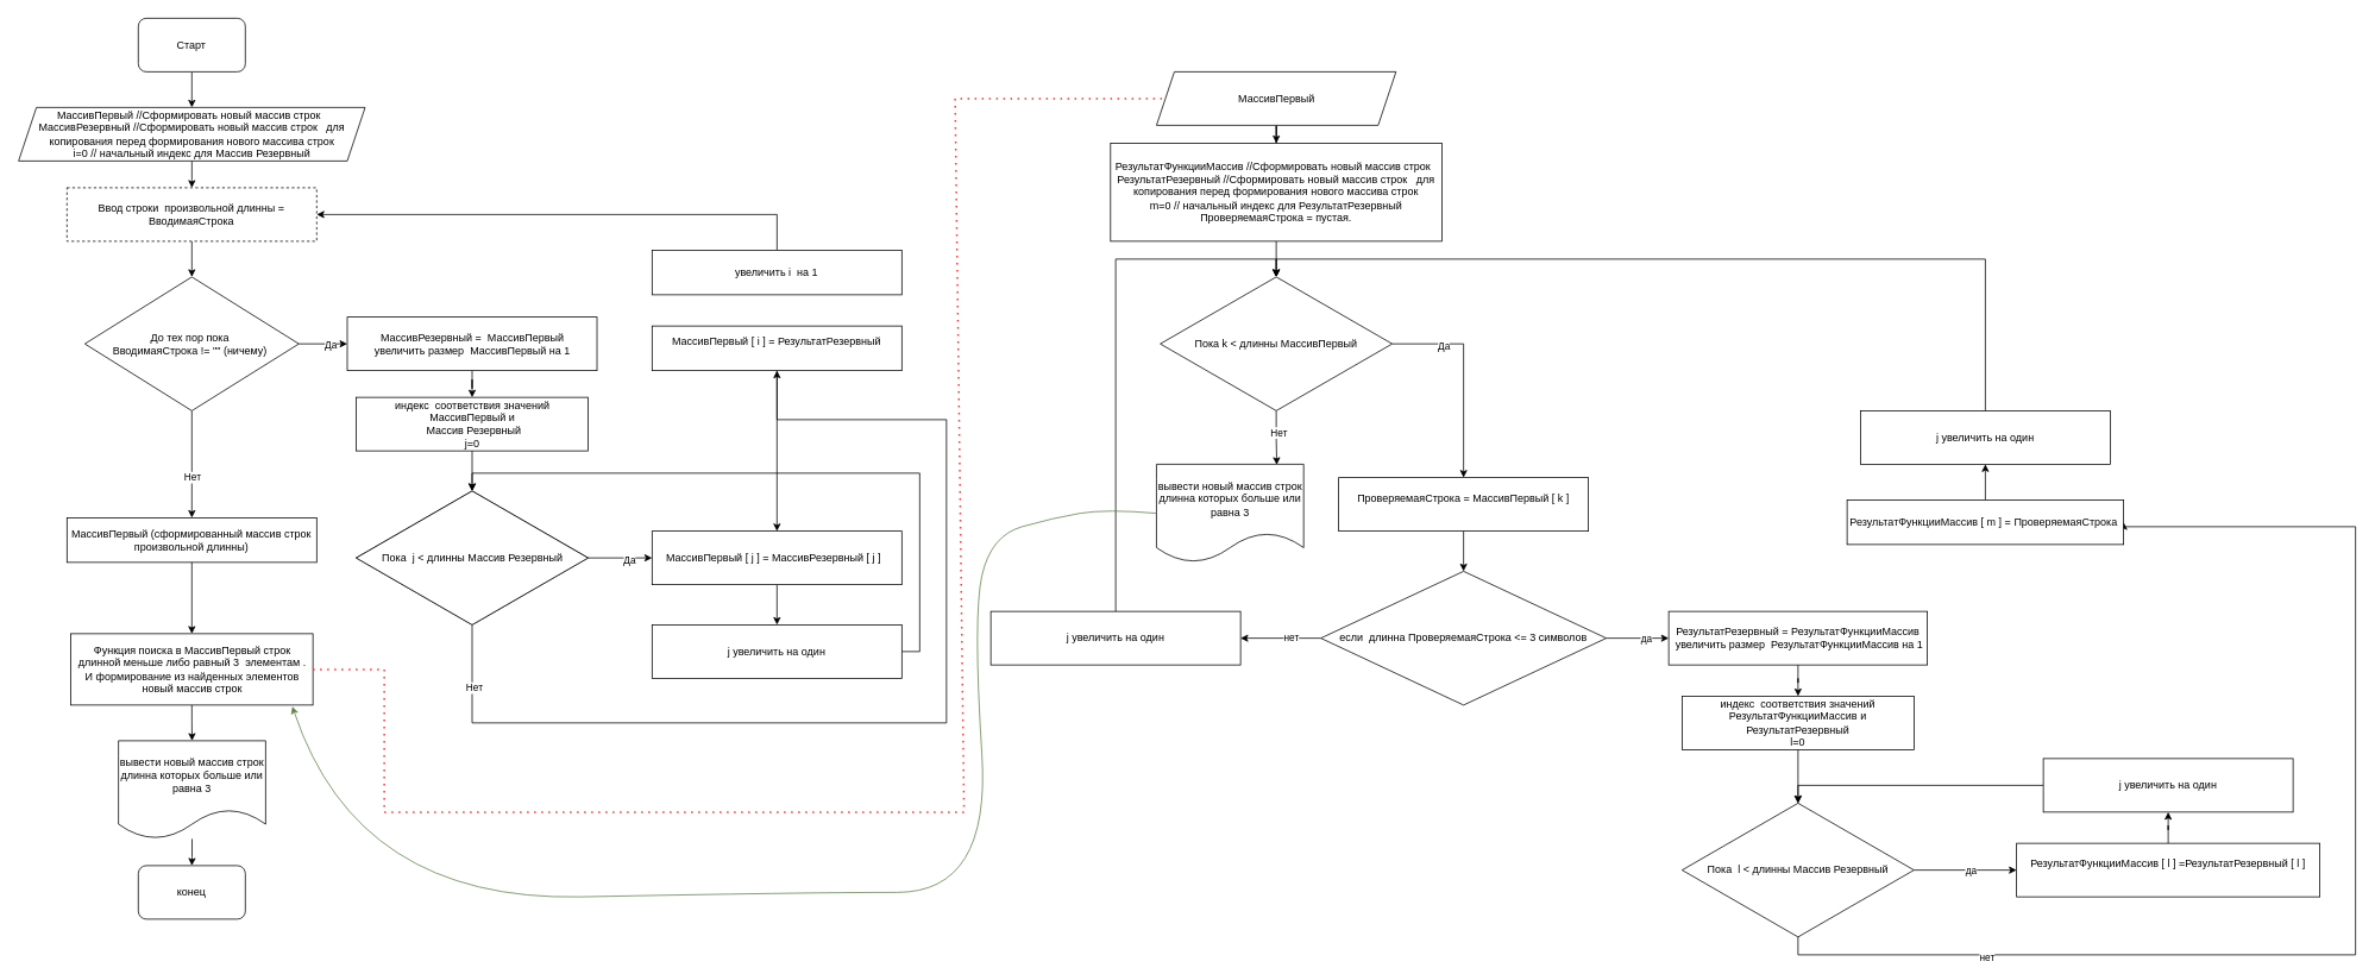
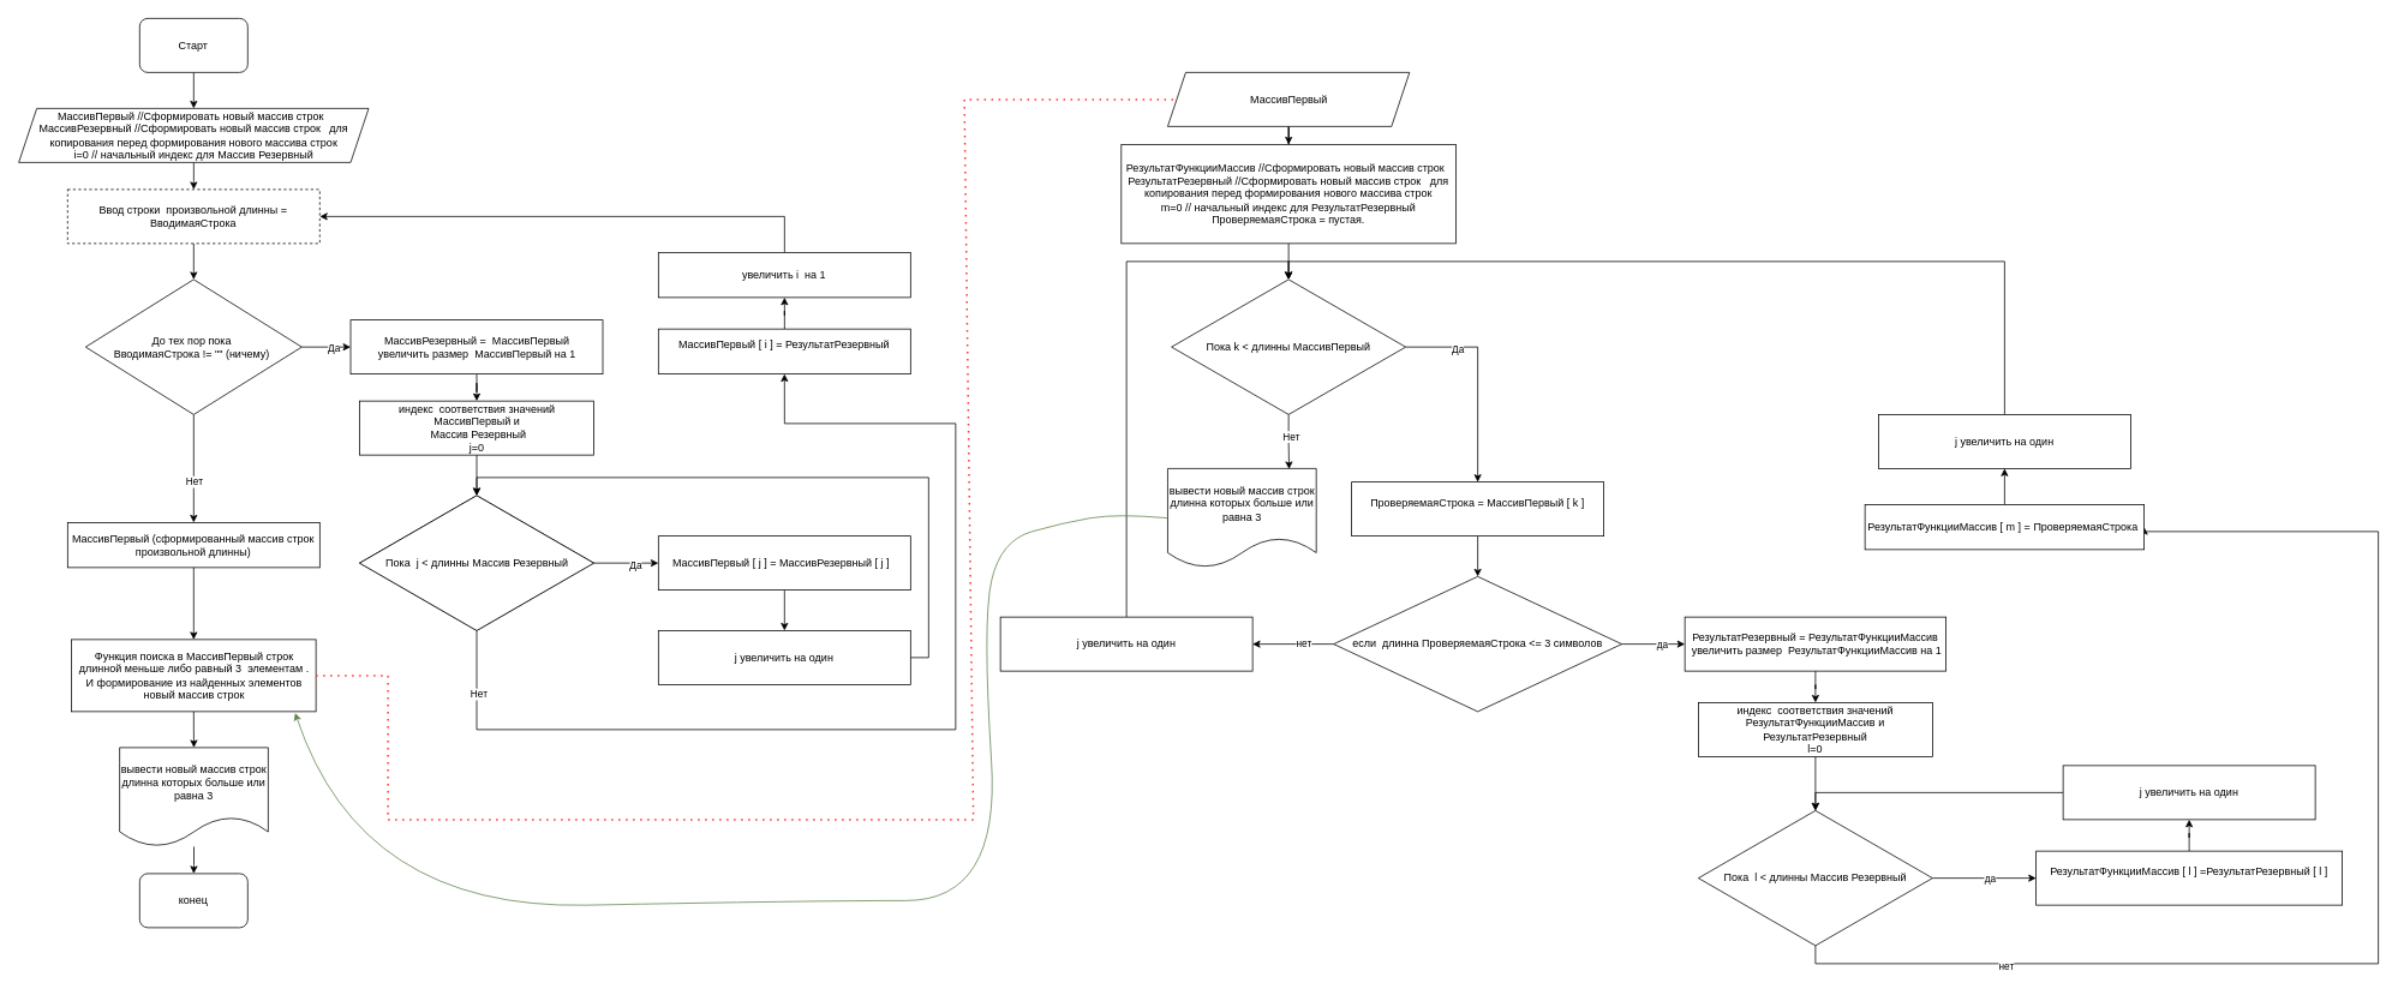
- <mxCell id="31" value="" style="edgeStyle=orthogonalEdgeStyle;rounded=0;orthogonalLoop=1;jettySize=auto;html=1;" edge="1" parent="1" source="32" target="28"><mxGeometry relative="1" as="geometry" /></mxCell>
+ <mxCell id="31" value="" style="edgeStyle=orthogonalEdgeStyle;rounded=0;orthogonalLoop=1;jettySize=auto;html=1;" edge="1" parent="1" source="32" target="34"><mxGeometry relative="1" as="geometry" /></mxCell>
